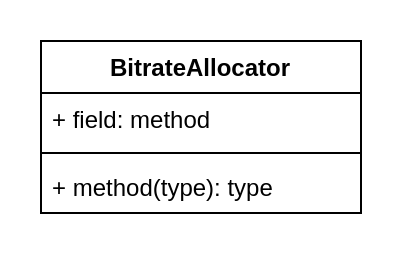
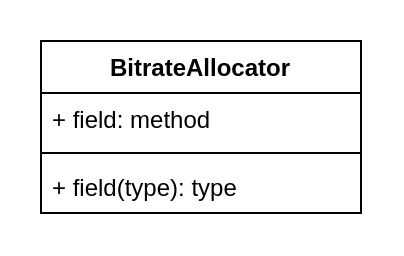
- <mxCell id="5" value="+ method(type): type" style="text;strokeColor=none;fillColor=none;align=left;verticalAlign=top;spacingLeft=4;spacingRight=4;overflow=hidden;rotatable=0;points=[[0,0.5],[1,0.5]];portConstraint=eastwest;" vertex="1" parent="2"><mxGeometry y="60" width="160" height="26" as="geometry" /></mxCell>
+ <mxCell id="5" value="+ field(type): type" style="text;strokeColor=none;fillColor=none;align=left;verticalAlign=top;spacingLeft=4;spacingRight=4;overflow=hidden;rotatable=0;points=[[0,0.5],[1,0.5]];portConstraint=eastwest;" vertex="1" parent="2"><mxGeometry y="60" width="160" height="26" as="geometry" /></mxCell>
